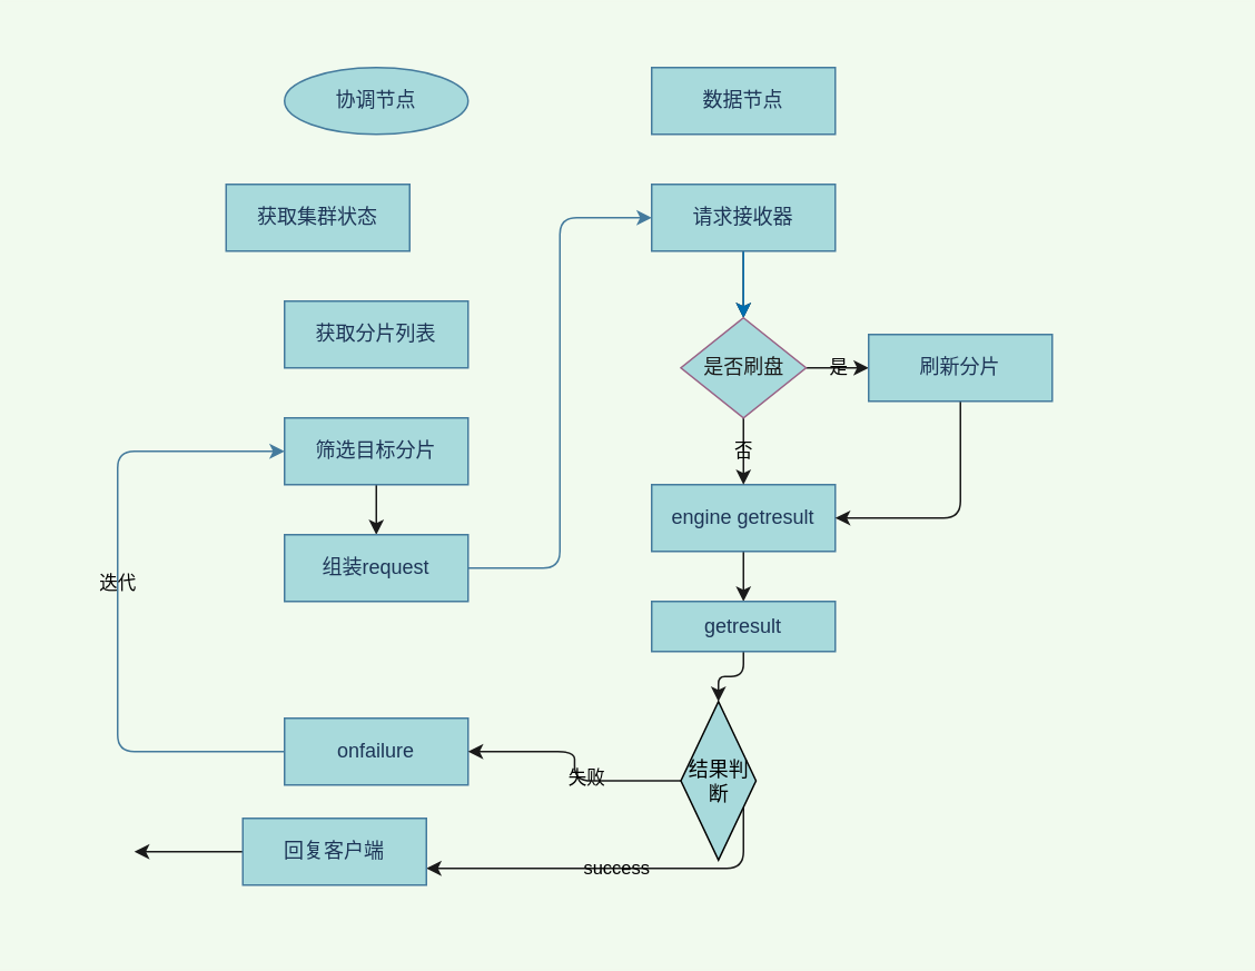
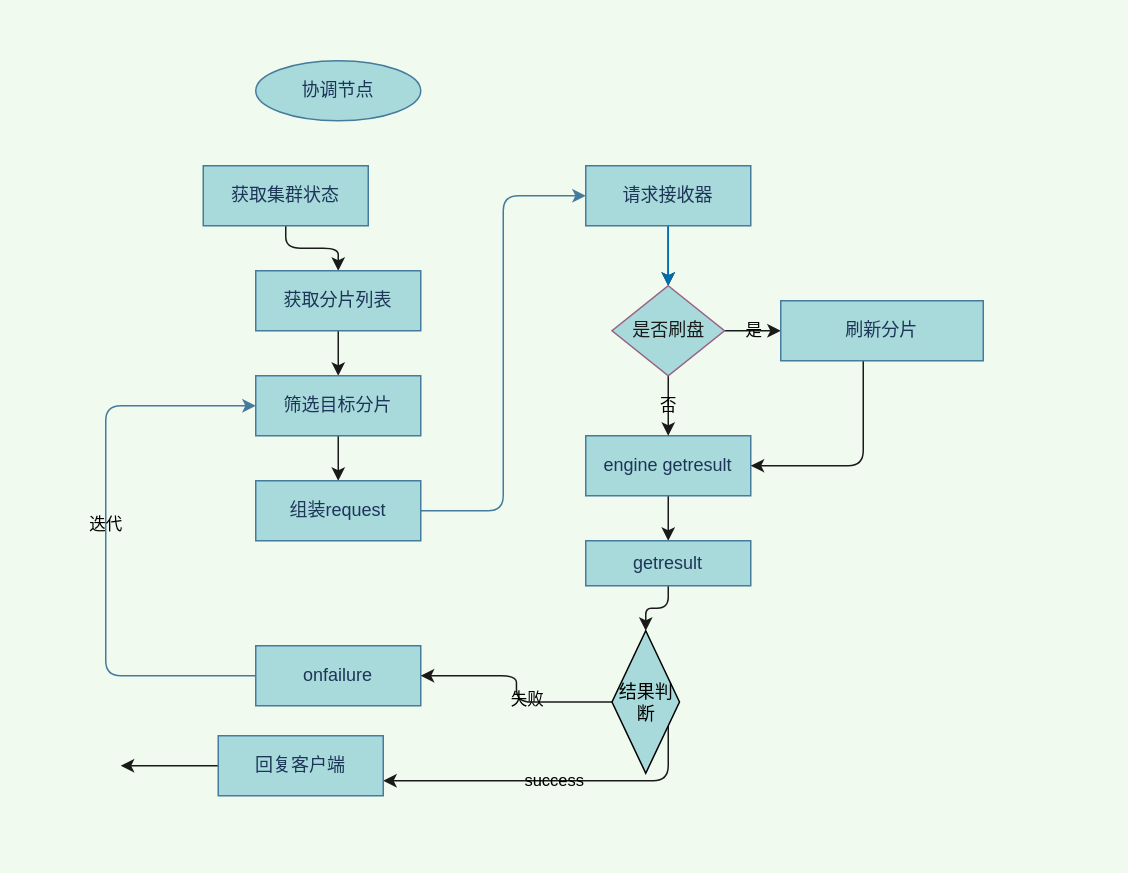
- <mxCell id="4" value="数据节点" style="rounded=0;whiteSpace=wrap;html=1;sketch=0;fontColor=#1D3557;strokeColor=#457B9D;fillColor=#A8DADC;" parent="1" vertex="1"><mxGeometry x="390" y="40" width="110" height="40" as="geometry" /></mxCell>
+ <mxCell id="5" style="edgeStyle=orthogonalEdgeStyle;html=1;entryX=0.5;entryY=0;entryDx=0;entryDy=0;strokeColor=#1A1A1A;" edge="1" parent="1" source="6" target="8"><mxGeometry relative="1" as="geometry" /></mxCell>
- <mxCell id="25" value="刷新分片" style="rounded=0;whiteSpace=wrap;html=1;sketch=0;fontColor=#1D3557;strokeColor=#457B9D;fillColor=#A8DADC;" vertex="1" parent="1"><mxGeometry x="520" y="200" width="110" height="40" as="geometry" /></mxCell>
+ <mxCell id="25" value="刷新分片" style="rounded=0;whiteSpace=wrap;html=1;sketch=0;fontColor=#1D3557;strokeColor=#457B9D;fillColor=#A8DADC;" vertex="1" parent="1"><mxGeometry x="520" y="200" width="135" height="40" as="geometry" /></mxCell>
+ <mxCell id="7" style="edgeStyle=orthogonalEdgeStyle;html=1;entryX=0.5;entryY=0;entryDx=0;entryDy=0;strokeColor=#1A1A1A;" edge="1" parent="1" source="8" target="10"><mxGeometry relative="1" as="geometry" /></mxCell>
